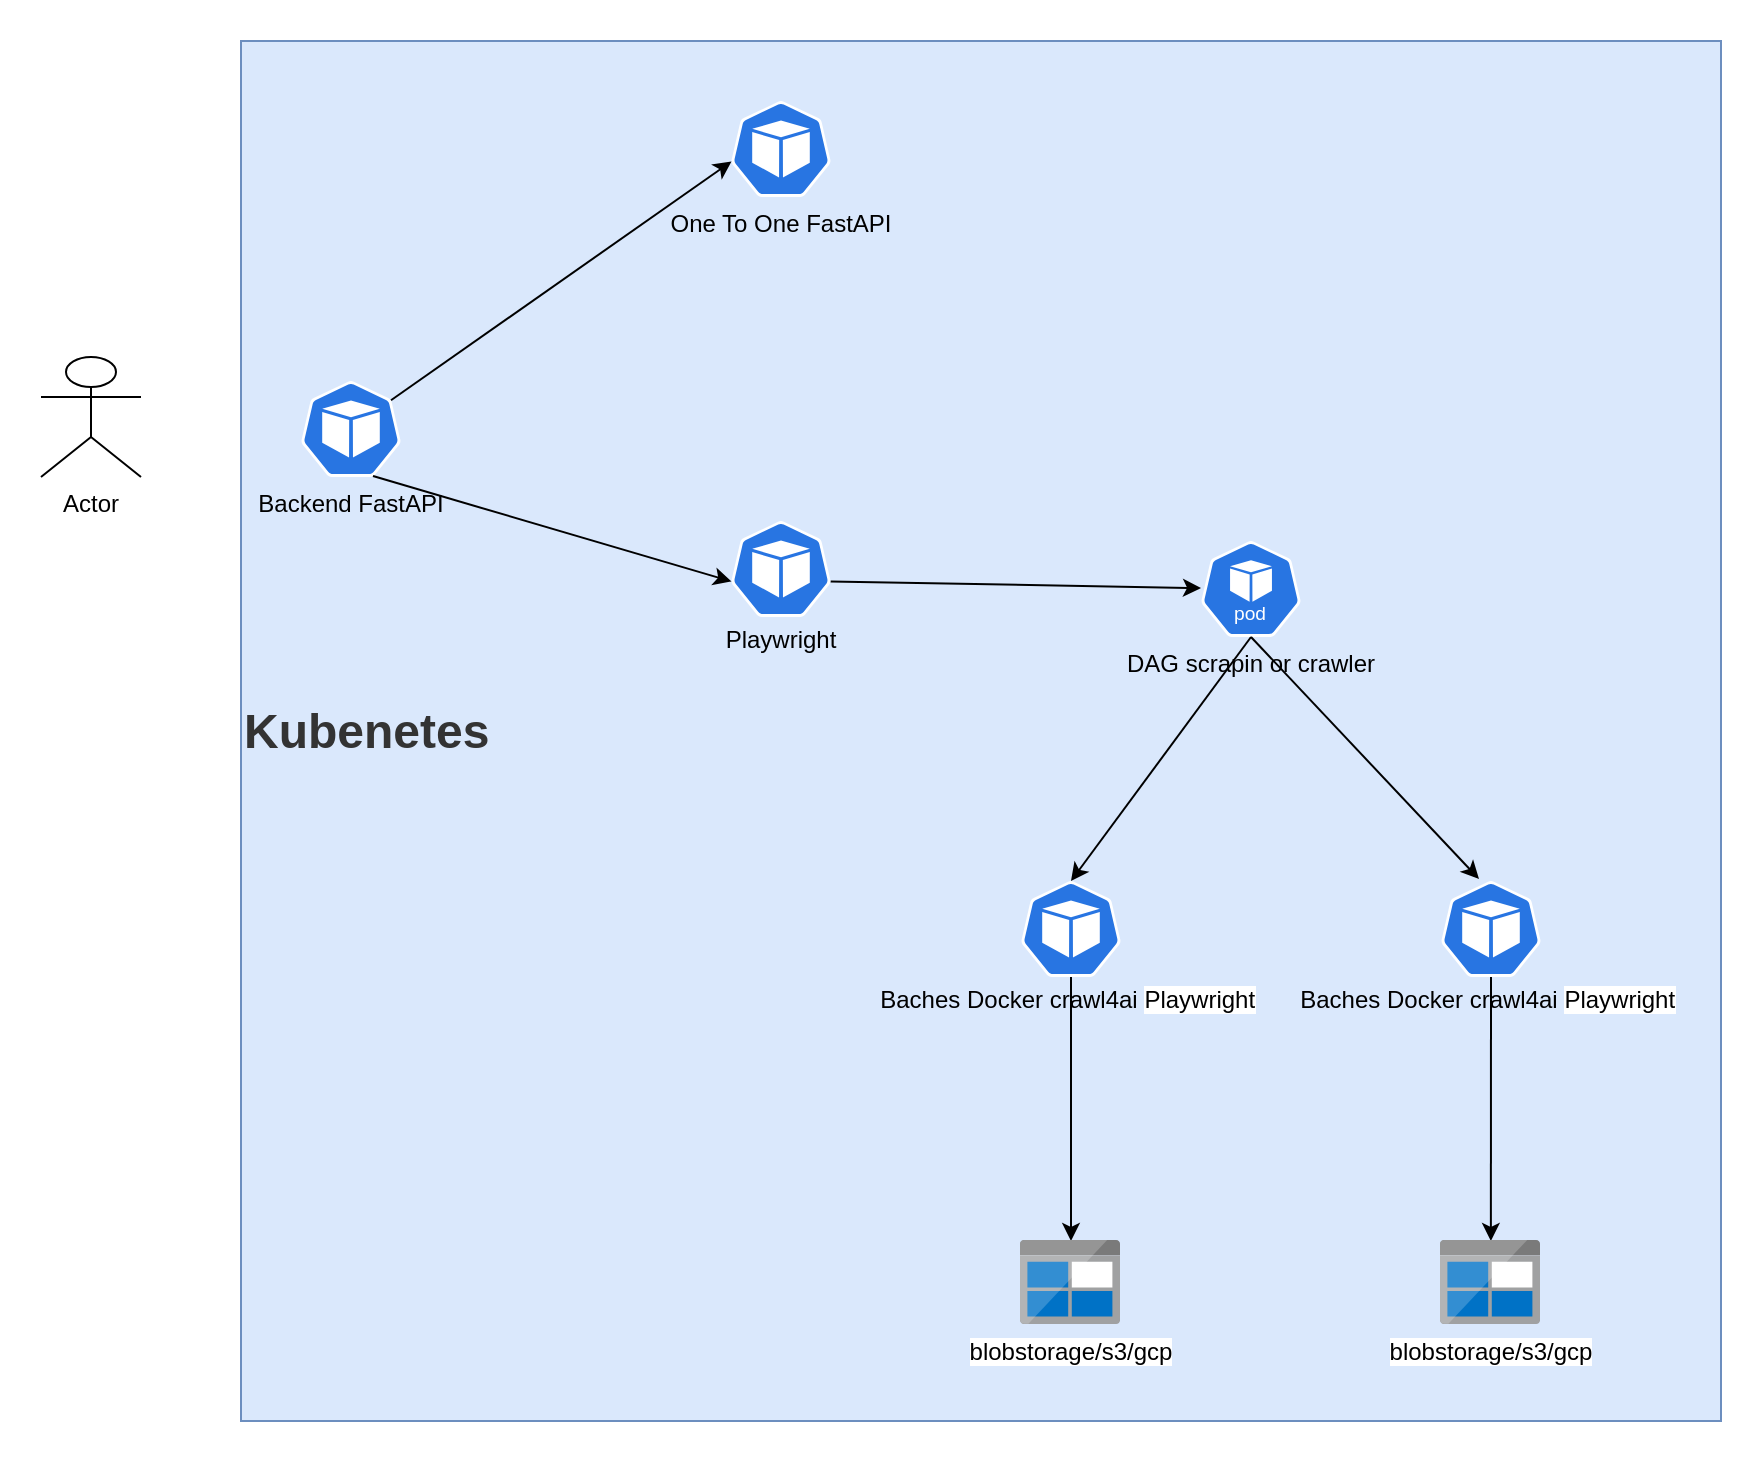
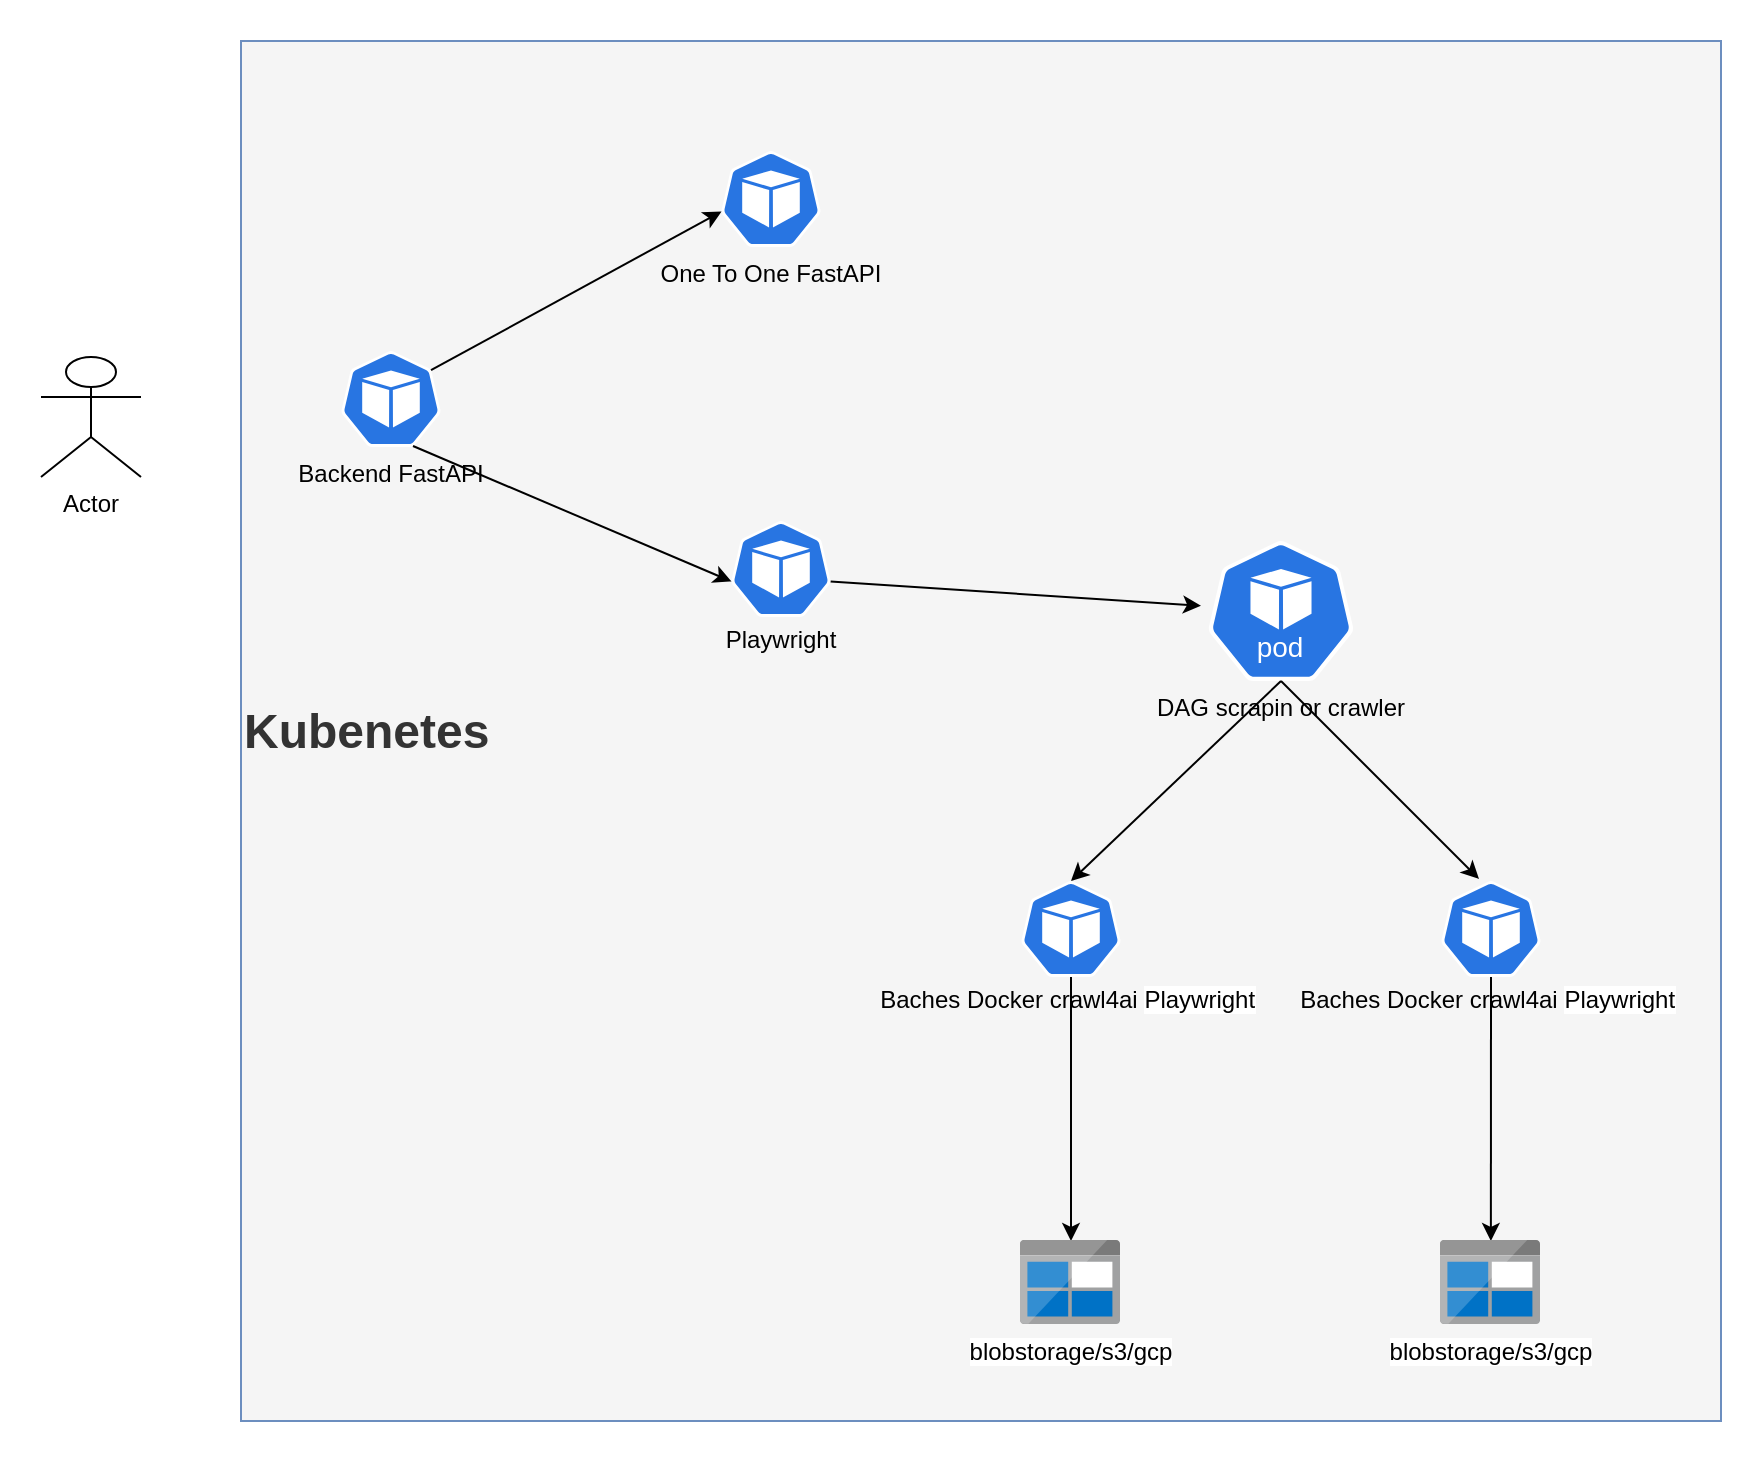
- <mxCell id="5" value="One To One FastAPI" style="aspect=fixed;sketch=0;html=1;dashed=0;whitespace=wrap;verticalLabelPosition=bottom;verticalAlign=top;fillColor=#2875E2;strokeColor=#ffffff;points=[[0.005,0.63,0],[0.1,0.2,0],[0.9,0.2,0],[0.5,0,0],[0.995,0.63,0],[0.72,0.99,0],[0.5,1,0],[0.28,0.99,0]];shape=mxgraph.kubernetes.icon2;prIcon=pod" parent="1" vertex="1"><mxGeometry x="365" y="50" width="50" height="48" as="geometry" /></mxCell>
+ <mxCell id="5" value="One To One FastAPI" style="aspect=fixed;sketch=0;html=1;dashed=0;whitespace=wrap;verticalLabelPosition=bottom;verticalAlign=top;fillColor=#2875E2;strokeColor=#ffffff;points=[[0.005,0.63,0],[0.1,0.2,0],[0.9,0.2,0],[0.5,0,0],[0.995,0.63,0],[0.72,0.99,0],[0.5,1,0],[0.28,0.99,0]];shape=mxgraph.kubernetes.icon2;prIcon=pod" parent="1" vertex="1"><mxGeometry x="360" y="75" width="50" height="48" as="geometry" /></mxCell>
- <mxCell id="3" value="Backend FastAPI" style="aspect=fixed;sketch=0;html=1;dashed=0;whitespace=wrap;verticalLabelPosition=bottom;verticalAlign=top;fillColor=#2875E2;strokeColor=#ffffff;points=[[0.005,0.63,0],[0.1,0.2,0],[0.9,0.2,0],[0.5,0,0],[0.995,0.63,0],[0.72,0.99,0],[0.5,1,0],[0.28,0.99,0]];shape=mxgraph.kubernetes.icon2;prIcon=pod" parent="1" vertex="1"><mxGeometry x="150" y="190" width="50" height="48" as="geometry" /></mxCell>
+ <mxCell id="3" value="Backend FastAPI" style="aspect=fixed;sketch=0;html=1;dashed=0;whitespace=wrap;verticalLabelPosition=bottom;verticalAlign=top;fillColor=#2875E2;strokeColor=#ffffff;points=[[0.005,0.63,0],[0.1,0.2,0],[0.9,0.2,0],[0.5,0,0],[0.995,0.63,0],[0.72,0.99,0],[0.5,1,0],[0.28,0.99,0]];shape=mxgraph.kubernetes.icon2;prIcon=pod" parent="1" vertex="1"><mxGeometry x="170" y="175" width="50" height="48" as="geometry" /></mxCell>
- <mxCell id="8" value="DAG scrapin or crawler" style="aspect=fixed;sketch=0;html=1;dashed=0;whitespace=wrap;verticalLabelPosition=bottom;verticalAlign=top;fillColor=#2875E2;strokeColor=#ffffff;points=[[0.005,0.63,0],[0.1,0.2,0],[0.9,0.2,0],[0.5,0,0],[0.995,0.63,0],[0.72,0.99,0],[0.5,1,0],[0.28,0.99,0]];shape=mxgraph.kubernetes.icon2;kubernetesLabel=1;prIcon=pod" parent="1" vertex="1"><mxGeometry x="600" y="270" width="50" height="48" as="geometry" /></mxCell>
+ <mxCell id="8" value="DAG scrapin or crawler" style="aspect=fixed;sketch=0;html=1;dashed=0;whitespace=wrap;verticalLabelPosition=bottom;verticalAlign=top;fillColor=#2875E2;strokeColor=#ffffff;points=[[0.005,0.63,0],[0.1,0.2,0],[0.9,0.2,0],[0.5,0,0],[0.995,0.63,0],[0.72,0.99,0],[0.5,1,0],[0.28,0.99,0]];shape=mxgraph.kubernetes.icon2;kubernetesLabel=1;prIcon=pod" parent="1" vertex="1"><mxGeometry x="600" y="270" width="80" height="70" as="geometry" /></mxCell>
- <mxCell id="2" value="&lt;h1 style=&quot;padding-top: 1px; margin-top: 16.08px;&quot;&gt;&lt;font style=&quot;color: rgb(51, 51, 51);&quot;&gt;Kubenetes&lt;/font&gt;&lt;/h1&gt;" style="rounded=0;whiteSpace=wrap;html=1;fillColor=#dae8fc;strokeColor=#6c8ebf;align=left;" parent="1" vertex="1"><mxGeometry x="120" y="20" width="740" height="690" as="geometry" /></mxCell>
+ <mxCell id="2" value="&lt;h1 style=&quot;padding-top: 1px; margin-top: 16.08px;&quot;&gt;&lt;font style=&quot;color: rgb(51, 51, 51);&quot;&gt;Kubenetes&lt;/font&gt;&lt;/h1&gt;" style="rounded=0;whiteSpace=wrap;html=1;fillColor=#f5f5f5;strokeColor=#6c8ebf;align=left;" parent="1" vertex="1"><mxGeometry x="120" y="20" width="740" height="690" as="geometry" /></mxCell>
